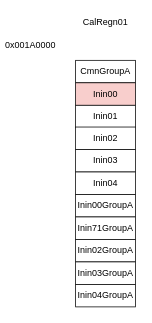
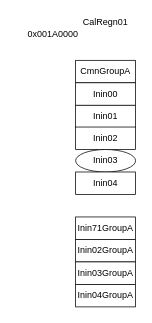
- <mxCell id="13" value="0x001A0000" style="text;html=1;strokeColor=none;fillColor=none;align=center;verticalAlign=middle;whiteSpace=wrap;rounded=0;" vertex="1" parent="1"><mxGeometry x="20" y="50" width="40" height="20" as="geometry" /></mxCell>
+ <mxCell id="13" value="0x001A0000" style="text;html=1;strokeColor=none;fillColor=none;align=center;verticalAlign=middle;whiteSpace=wrap;rounded=0;" vertex="1" parent="1"><mxGeometry x="50" y="35" width="40" height="20" as="geometry" /></mxCell>
- <mxCell id="3" value="Inin00" style="rounded=0;whiteSpace=wrap;html=1;imageWidth=29;imageHeight=30;fillColor=#f8cecc;" vertex="1" parent="1"><mxGeometry x="100" y="110" width="80" height="30" as="geometry" /></mxCell>
+ <mxCell id="3" value="Inin00" style="rounded=0;whiteSpace=wrap;html=1;imageWidth=29;imageHeight=30;" vertex="1" parent="1"><mxGeometry x="100" y="110" width="80" height="30" as="geometry" /></mxCell>
- <mxCell id="6" value="Inin03" style="rounded=0;whiteSpace=wrap;html=1;imageWidth=29;imageHeight=30;" vertex="1" parent="1"><mxGeometry x="100" y="199" width="80" height="30" as="geometry" /></mxCell>
+ <mxCell id="6" value="Inin03" style="ellipse;whiteSpace=wrap;html=1;imageWidth=29;imageHeight=30;" vertex="1" parent="1"><mxGeometry x="100" y="199" width="80" height="30" as="geometry" /></mxCell>
- <mxCell id="8" value="Inin00GroupA" style="rounded=0;whiteSpace=wrap;html=1;imageWidth=29;imageHeight=30;" vertex="1" parent="1"><mxGeometry x="100" y="259" width="80" height="30" as="geometry" /></mxCell>
